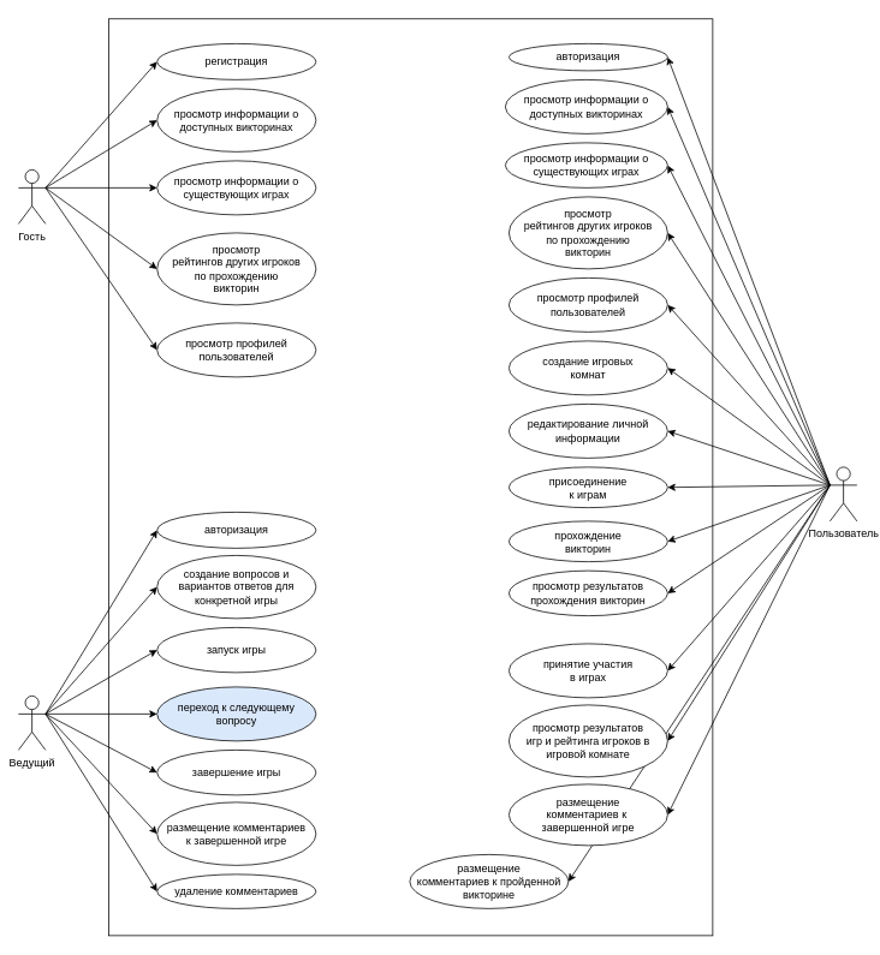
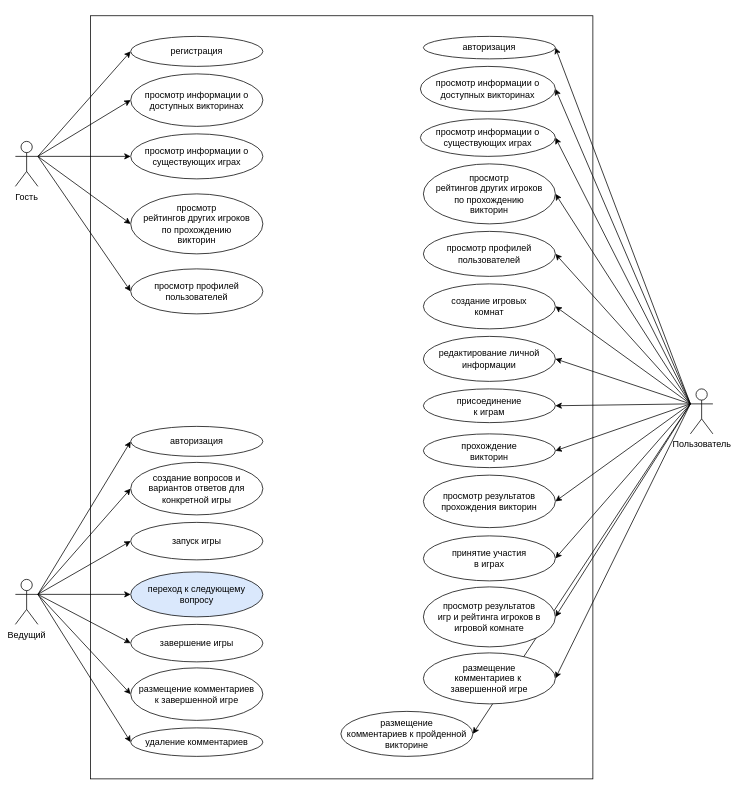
- <mxCell id="47" value="просмотр результатов прохождения викторин" style="ellipse;whiteSpace=wrap;html=1;" vertex="1" parent="1"><mxGeometry x="564" y="633" width="176" height="50" as="geometry" /></mxCell>
+ <mxCell id="47" value="просмотр результатов прохождения викторин" style="ellipse;whiteSpace=wrap;html=1;" vertex="1" parent="1"><mxGeometry x="564" y="633" width="176" height="70" as="geometry" /></mxCell>
